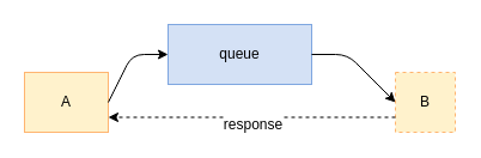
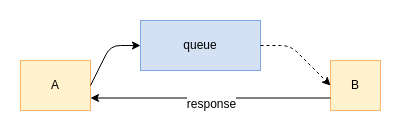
- <mxCell id="6" value="" style="endArrow=classic;html=1;exitX=1;exitY=0.5;exitDx=0;exitDy=0;entryX=0;entryY=0.5;entryDx=0;entryDy=0;" parent="1" source="4" target="3" edge="1"><mxGeometry width="50" height="50" relative="1" as="geometry"><mxPoint x="295" y="50" as="sourcePoint" /><mxPoint x="365" y="0" as="targetPoint" /><Array as="points"><mxPoint x="290" y="45" /></Array></mxGeometry></mxCell>
+ <mxCell id="6" value="" style="endArrow=classic;html=1;exitX=1;exitY=0.5;exitDx=0;exitDy=0;entryX=0;entryY=0.5;entryDx=0;entryDy=0;dashed=1;" parent="1" source="4" target="3" edge="1"><mxGeometry width="50" height="50" relative="1" as="geometry"><mxPoint x="295" y="50" as="sourcePoint" /><mxPoint x="365" y="0" as="targetPoint" /><Array as="points"><mxPoint x="290" y="45" /></Array></mxGeometry></mxCell>
- <mxCell id="3" value="B" style="whiteSpace=wrap;html=1;aspect=fixed;fillColor=#FFF2CC;strokeColor=#FFB570;dashed=1;" parent="1" vertex="1"><mxGeometry x="330" y="60" width="50" height="50" as="geometry" /></mxCell>
+ <mxCell id="3" value="B" style="whiteSpace=wrap;html=1;aspect=fixed;fillColor=#FFF2CC;strokeColor=#FFB570;" parent="1" vertex="1"><mxGeometry x="330" y="60" width="50" height="50" as="geometry" /></mxCell>
- <mxCell id="7" value="" style="endArrow=classic;html=1;exitX=0;exitY=0.75;exitDx=0;exitDy=0;entryX=1;entryY=0.75;entryDx=0;entryDy=0;dashed=1;" parent="1" source="3" target="2" edge="1"><mxGeometry width="50" height="50" relative="1" as="geometry"><mxPoint x="220" y="250" as="sourcePoint" /><mxPoint x="270" y="200" as="targetPoint" /></mxGeometry></mxCell>
+ <mxCell id="7" value="" style="endArrow=classic;html=1;exitX=0;exitY=0.75;exitDx=0;exitDy=0;entryX=1;entryY=0.75;entryDx=0;entryDy=0;" parent="1" source="3" target="2" edge="1"><mxGeometry width="50" height="50" relative="1" as="geometry"><mxPoint x="220" y="250" as="sourcePoint" /><mxPoint x="270" y="200" as="targetPoint" /></mxGeometry></mxCell>
